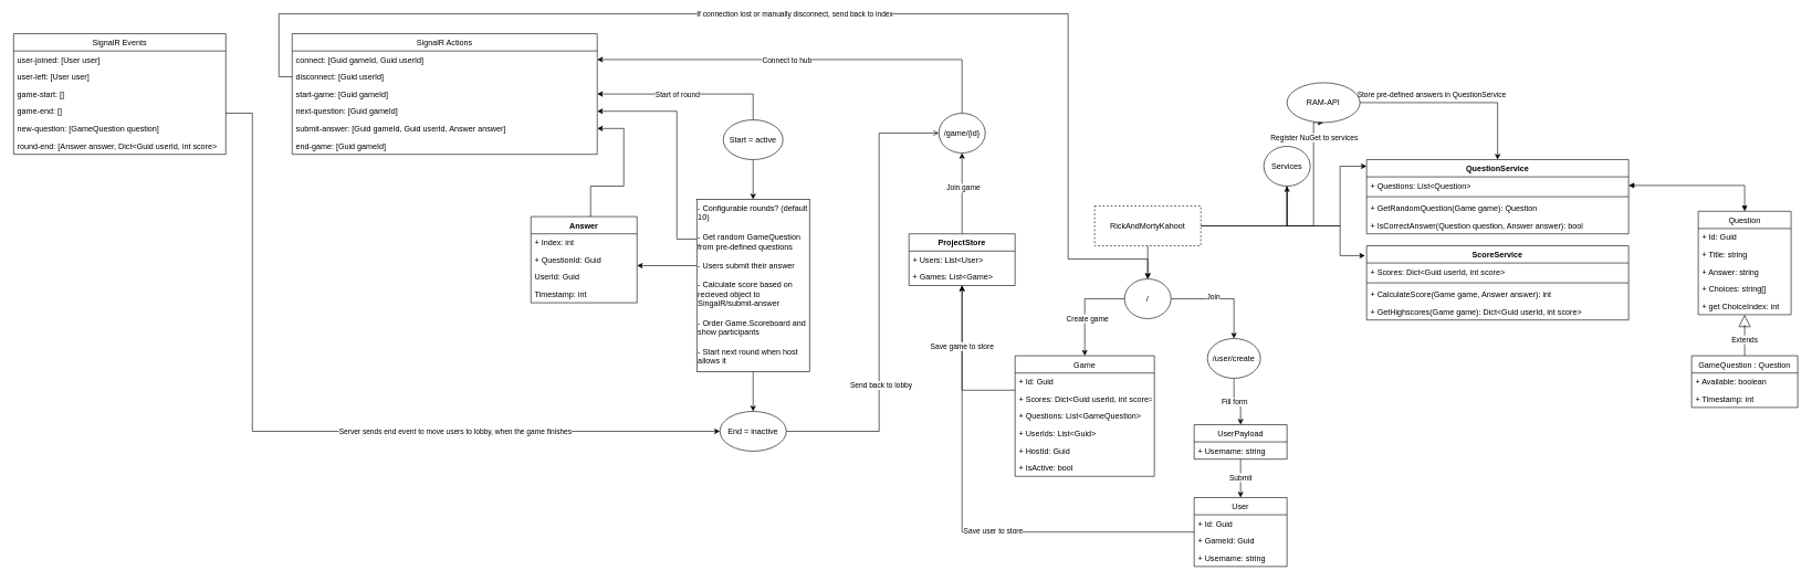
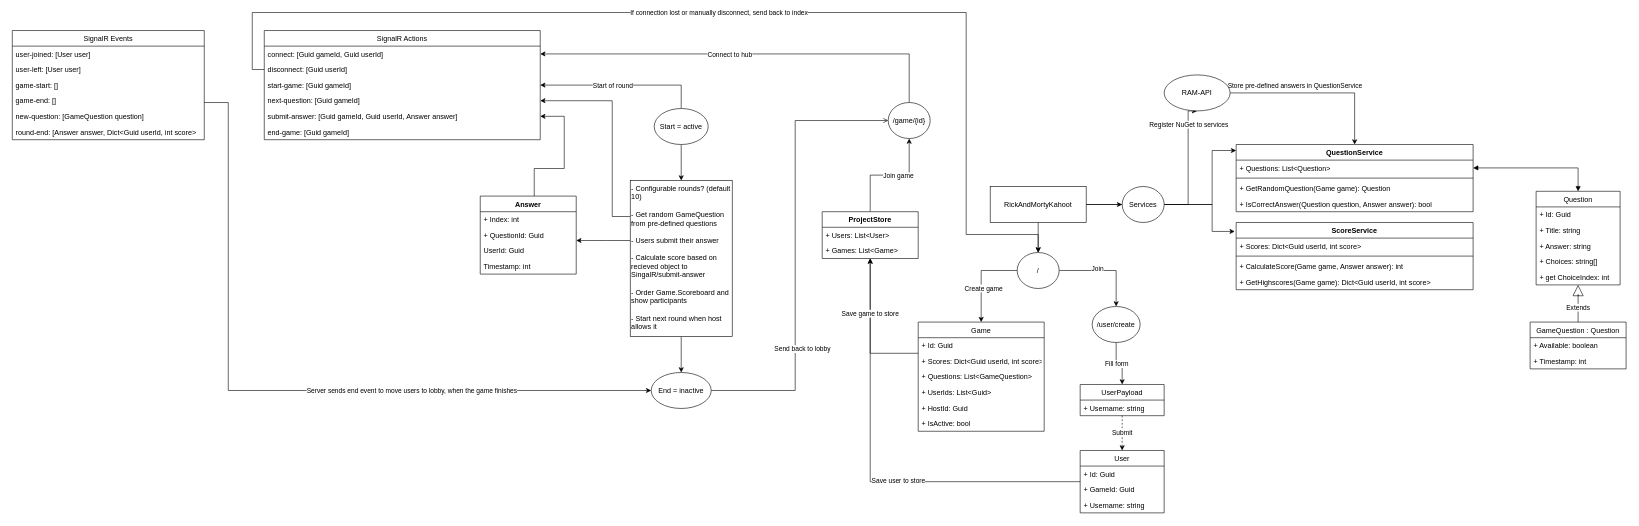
- <mxCell id="17" value="/game/{id}" style="ellipse;whiteSpace=wrap;html=1;" parent="1" vertex="1"><mxGeometry x="1415" y="170" width="70" height="60" as="geometry" /></mxCell>
+ <mxCell id="17" value="/game/{id}" style="ellipse;whiteSpace=wrap;html=1;" parent="1" vertex="1"><mxGeometry x="1480" y="170" width="70" height="60" as="geometry" /></mxCell>
- <mxCell id="70" value="Services" style="ellipse;whiteSpace=wrap;html=1;" parent="1" vertex="1"><mxGeometry x="1905" y="220" width="70" height="60" as="geometry" /></mxCell>
+ <mxCell id="70" value="Services" style="ellipse;whiteSpace=wrap;html=1;" parent="1" vertex="1"><mxGeometry x="1870" y="310" width="70" height="60" as="geometry" /></mxCell>
- <mxCell id="5" value="RickAndMortyKahoot" style="whiteSpace=wrap;html=1;dashed=1;" parent="1" vertex="1"><mxGeometry x="1650" y="310" width="160" height="60" as="geometry" /></mxCell>
+ <mxCell id="5" value="RickAndMortyKahoot" style="whiteSpace=wrap;html=1;" parent="1" vertex="1"><mxGeometry x="1650" y="310" width="160" height="60" as="geometry" /></mxCell>
- <mxCell id="42" style="edgeStyle=orthogonalEdgeStyle;rounded=0;orthogonalLoop=1;jettySize=auto;html=1;entryX=0.5;entryY=0;entryDx=0;entryDy=0;" parent="1" source="44" target="48" edge="1"><mxGeometry relative="1" as="geometry" /></mxCell>
+ <mxCell id="42" style="edgeStyle=orthogonalEdgeStyle;rounded=0;orthogonalLoop=1;jettySize=auto;html=1;entryX=0.5;entryY=0;entryDx=0;entryDy=0;dashed=1;" parent="1" source="44" target="48" edge="1"><mxGeometry relative="1" as="geometry" /></mxCell>
